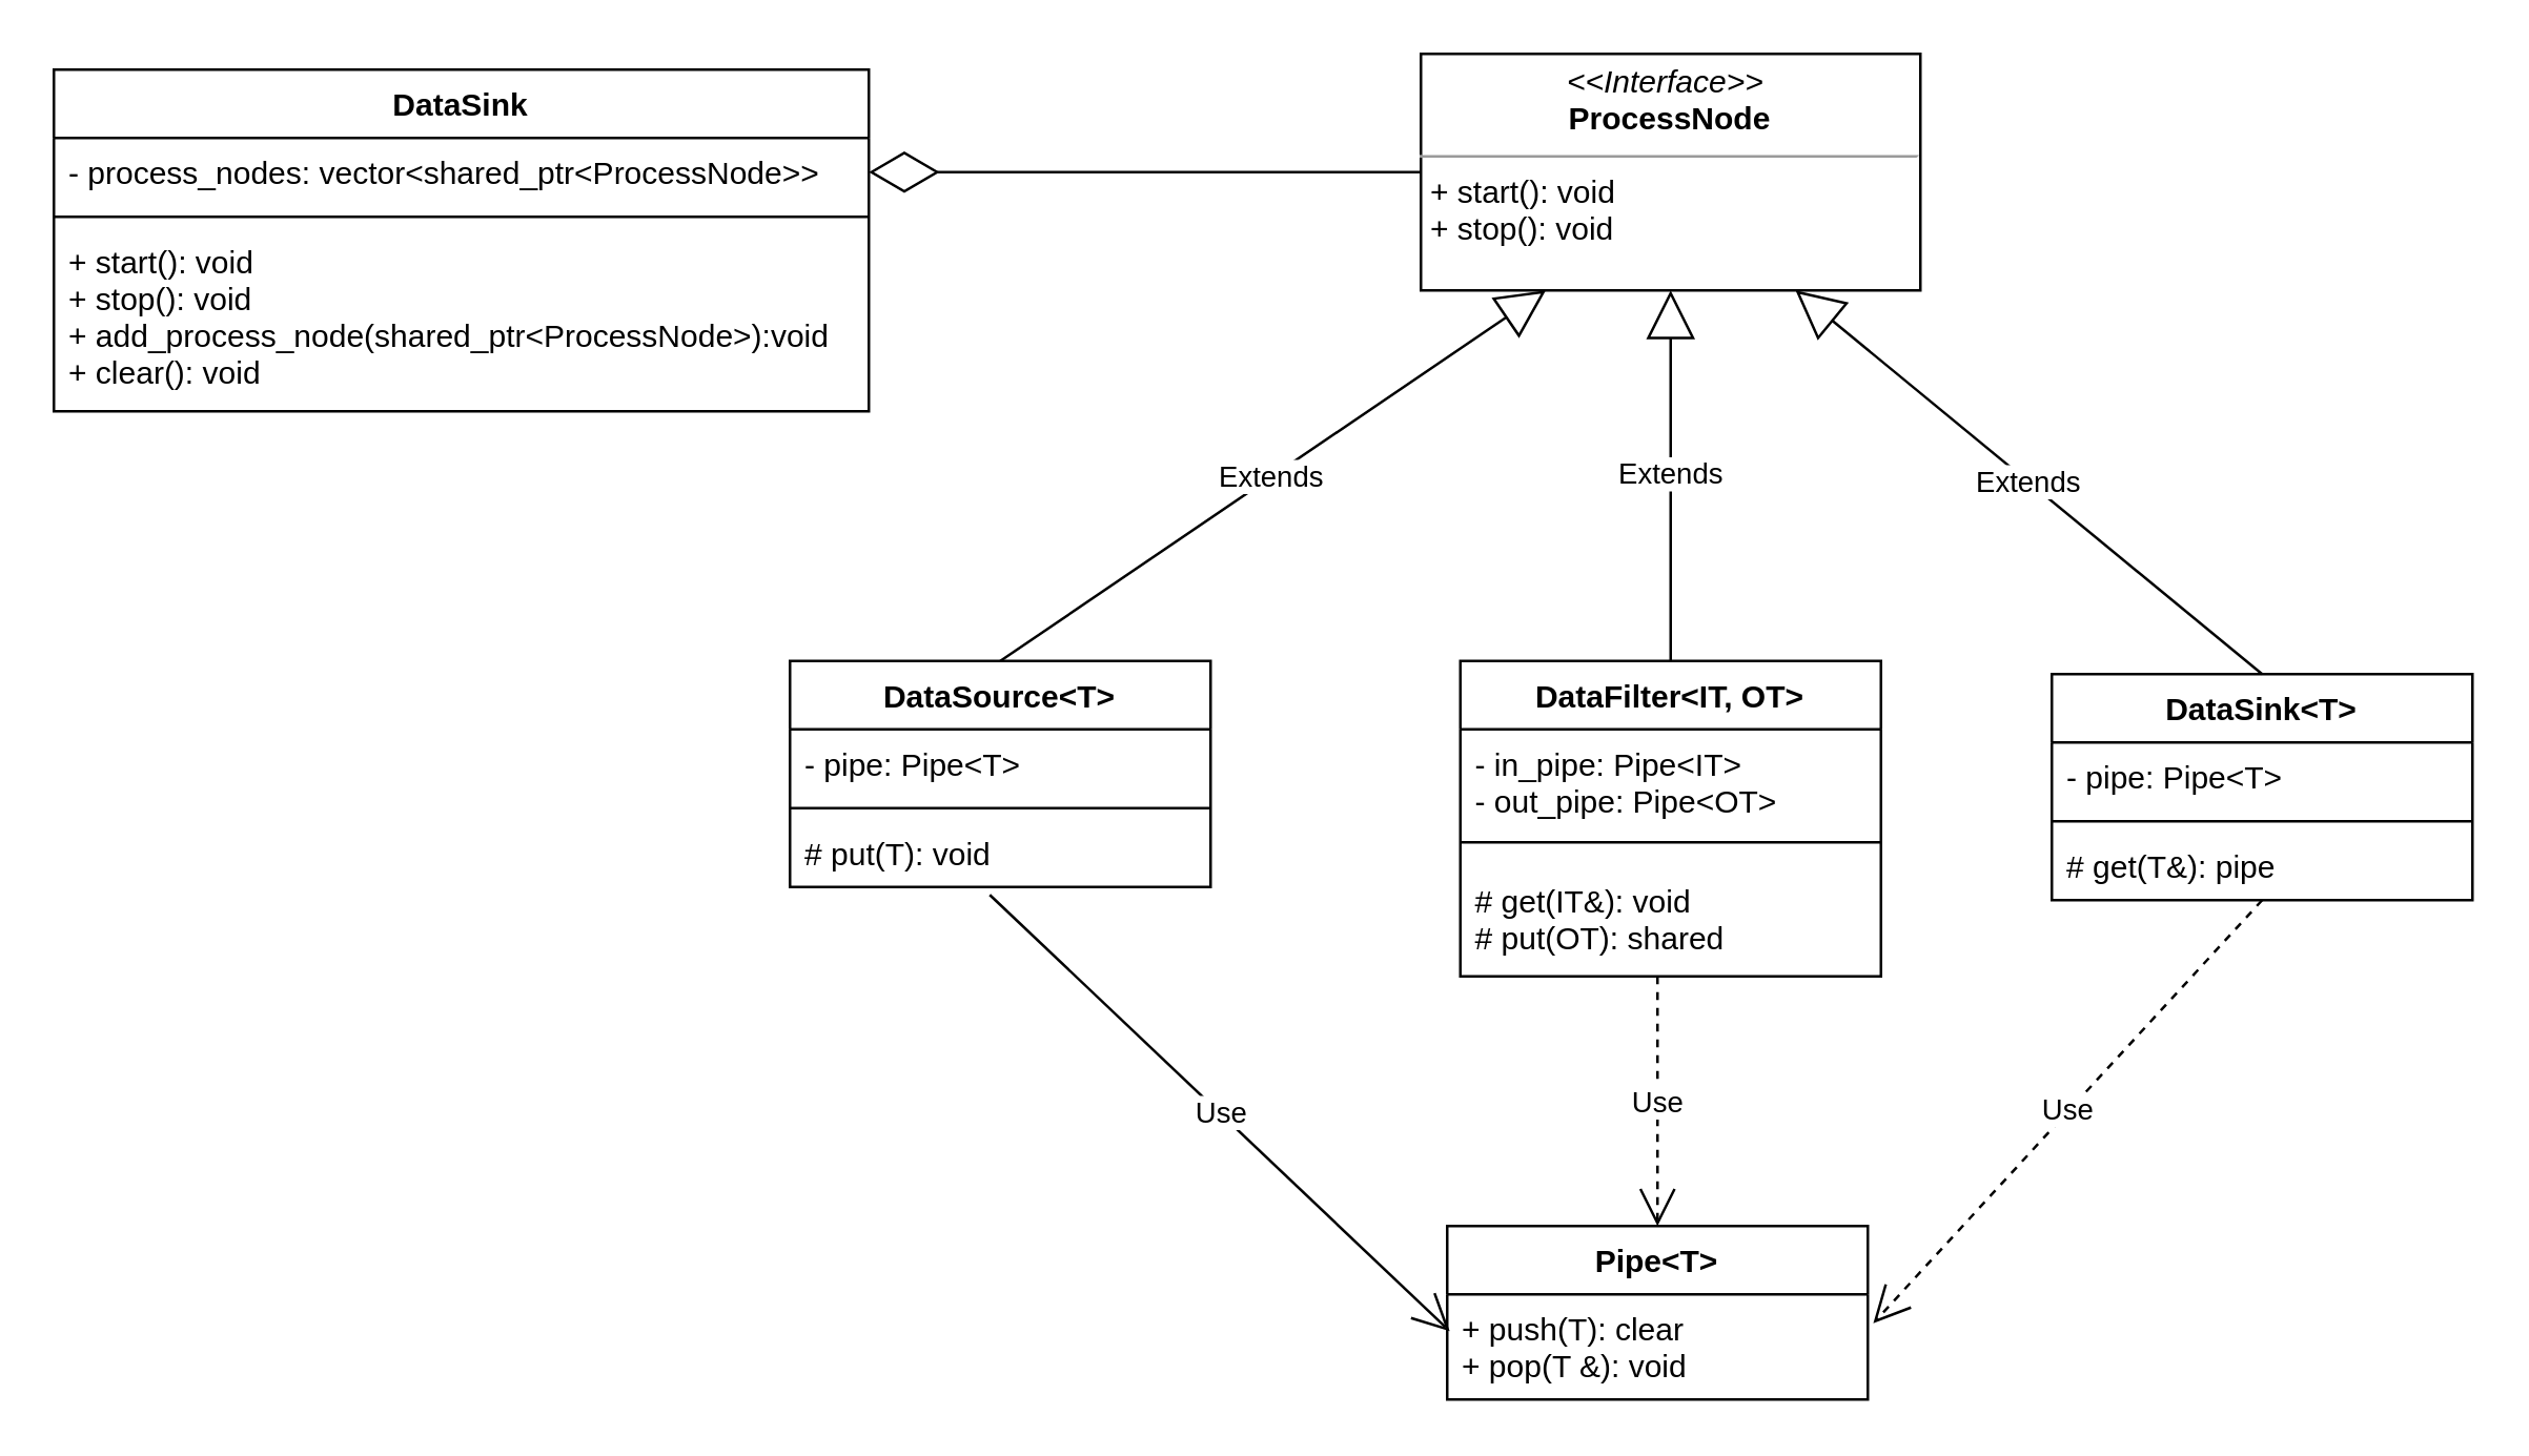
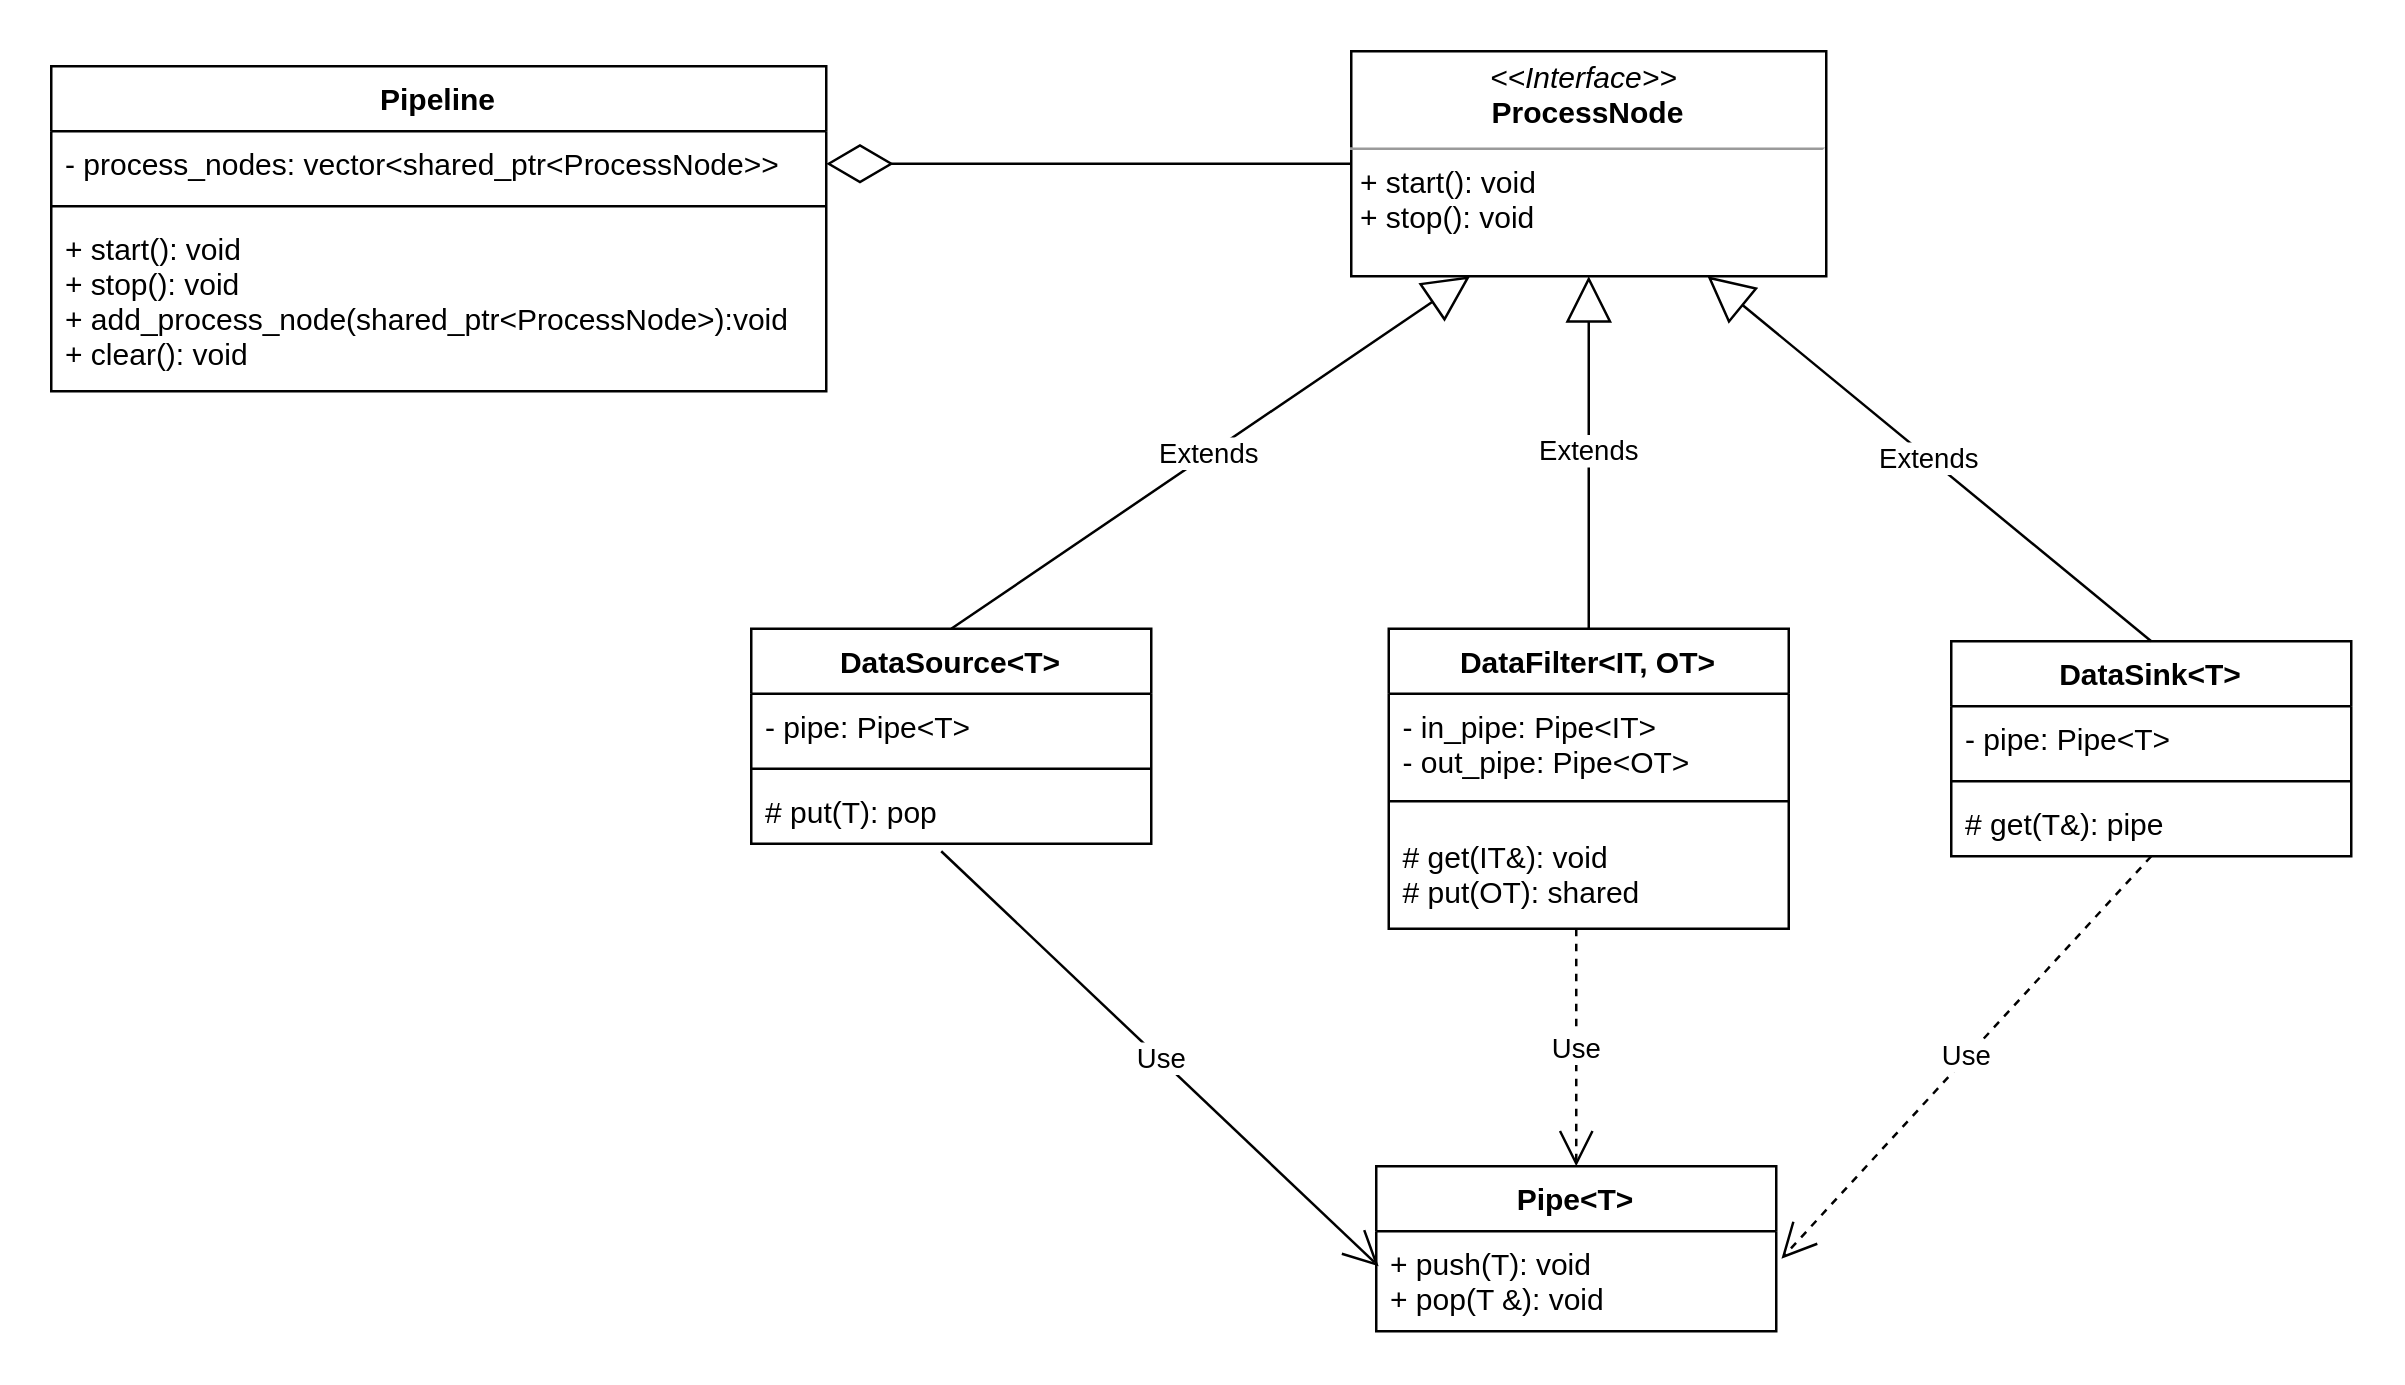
- <mxCell id="10" value="DataSink" style="swimlane;fontStyle=1;align=center;verticalAlign=top;childLayout=stackLayout;horizontal=1;startSize=26;horizontalStack=0;resizeParent=1;resizeParentMax=0;resizeLast=0;collapsible=1;marginBottom=0;" parent="1" vertex="1"><mxGeometry x="20" y="26" width="310" height="130" as="geometry" /></mxCell>
+ <mxCell id="10" value="Pipeline" style="swimlane;fontStyle=1;align=center;verticalAlign=top;childLayout=stackLayout;horizontal=1;startSize=26;horizontalStack=0;resizeParent=1;resizeParentMax=0;resizeLast=0;collapsible=1;marginBottom=0;" parent="1" vertex="1"><mxGeometry x="20" y="26" width="310" height="130" as="geometry" /></mxCell>
- <mxCell id="8" value="# put(T): void" style="text;strokeColor=none;fillColor=none;align=left;verticalAlign=top;spacingLeft=4;spacingRight=4;overflow=hidden;rotatable=0;points=[[0,0.5],[1,0.5]];portConstraint=eastwest;" parent="5" vertex="1"><mxGeometry y="60" width="160" height="26" as="geometry" /></mxCell>
+ <mxCell id="8" value="# put(T): pop" style="text;strokeColor=none;fillColor=none;align=left;verticalAlign=top;spacingLeft=4;spacingRight=4;overflow=hidden;rotatable=0;points=[[0,0.5],[1,0.5]];portConstraint=eastwest;" parent="5" vertex="1"><mxGeometry y="60" width="160" height="26" as="geometry" /></mxCell>
- <mxCell id="4" value="+ push(T): clear&#10;+ pop(T &amp;): void" style="text;strokeColor=none;fillColor=none;align=left;verticalAlign=top;spacingLeft=4;spacingRight=4;overflow=hidden;rotatable=0;points=[[0,0.5],[1,0.5]];portConstraint=eastwest;" parent="3" vertex="1"><mxGeometry y="26" width="160" height="40" as="geometry" /></mxCell>
+ <mxCell id="4" value="+ push(T): void&#10;+ pop(T &amp;): void" style="text;strokeColor=none;fillColor=none;align=left;verticalAlign=top;spacingLeft=4;spacingRight=4;overflow=hidden;rotatable=0;points=[[0,0.5],[1,0.5]];portConstraint=eastwest;" parent="3" vertex="1"><mxGeometry y="26" width="160" height="40" as="geometry" /></mxCell>
